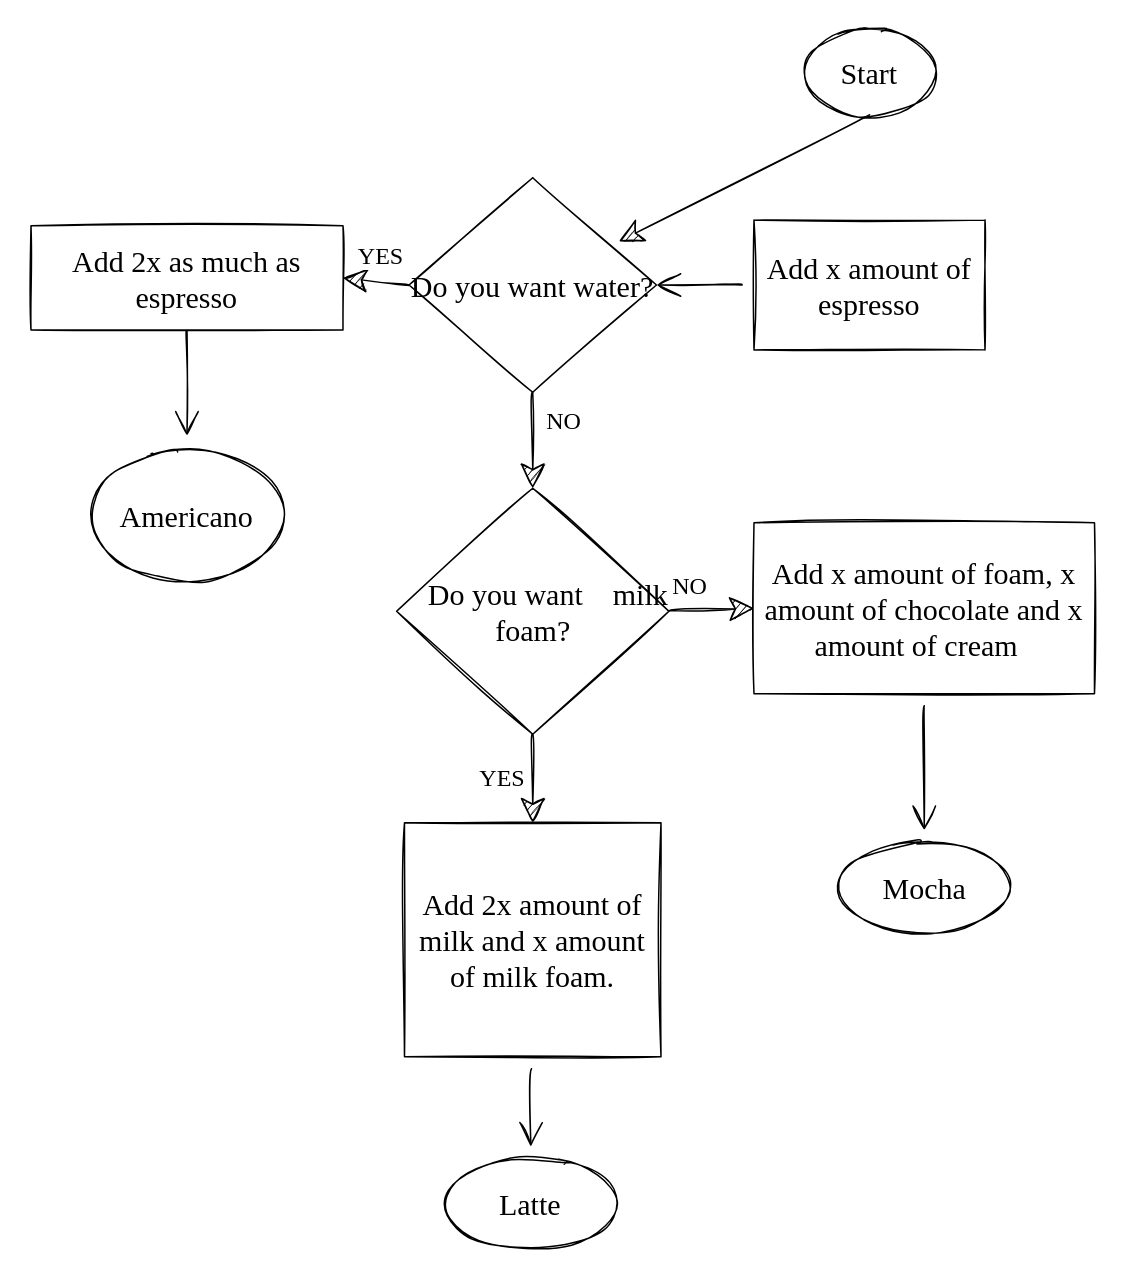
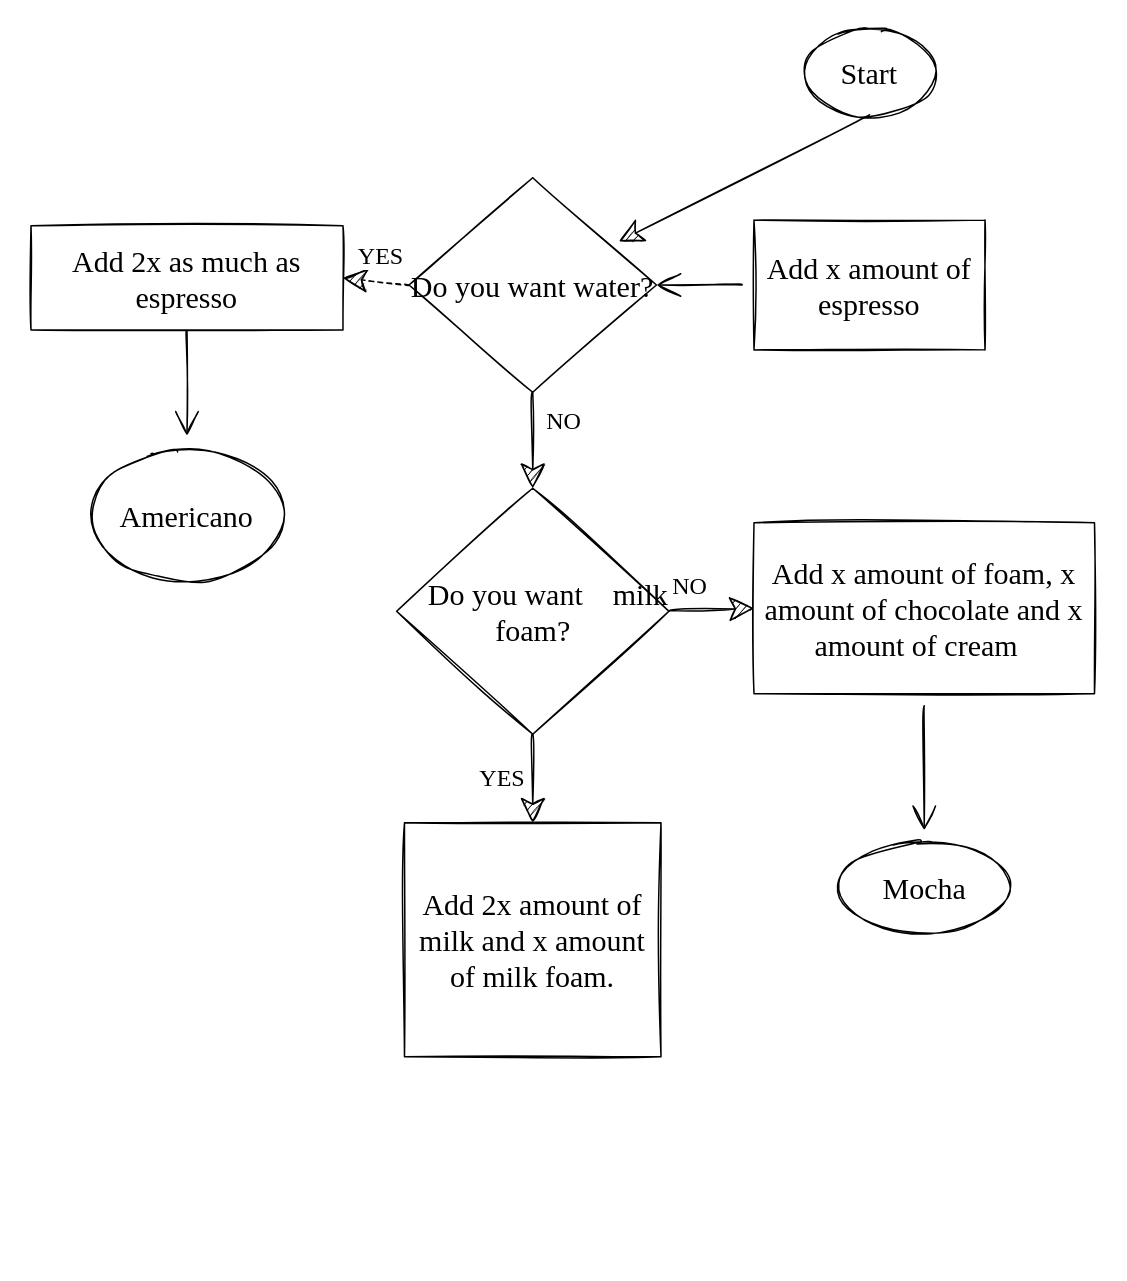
- <mxCell id="6" value="YES" style="endArrow=classic;html=1;rounded=0;sketch=1;hachureGap=4;fontFamily=Architects Daughter;fontSource=https%3A%2F%2Ffonts.googleapis.com%2Fcss%3Ffamily%3DArchitects%2BDaughter;fontSize=16;startSize=14;endSize=14;sourcePerimeterSpacing=8;targetPerimeterSpacing=8;curved=1;exitX=0;exitY=0.5;exitDx=0;exitDy=0;entryX=1;entryY=0.5;entryDx=0;entryDy=0;" edge="1" parent="1" source="5" target="7"><mxGeometry x="-0.045" y="-17" width="50" height="50" relative="1" as="geometry"><mxPoint x="290" y="288" as="sourcePoint" /><mxPoint x="223" y="188" as="targetPoint" /><mxPoint as="offset" /></mxGeometry></mxCell>
+ <mxCell id="6" value="YES" style="endArrow=classic;html=1;rounded=0;sketch=1;hachureGap=4;fontFamily=Architects Daughter;fontSource=https%3A%2F%2Ffonts.googleapis.com%2Fcss%3Ffamily%3DArchitects%2BDaughter;fontSize=16;startSize=14;endSize=14;sourcePerimeterSpacing=8;targetPerimeterSpacing=8;curved=1;exitX=0;exitY=0.5;exitDx=0;exitDy=0;entryX=1;entryY=0.5;entryDx=0;entryDy=0;dashed=1;" edge="1" parent="1" source="5" target="7"><mxGeometry x="-0.045" y="-17" width="50" height="50" relative="1" as="geometry"><mxPoint x="290" y="288" as="sourcePoint" /><mxPoint x="223" y="188" as="targetPoint" /><mxPoint as="offset" /></mxGeometry></mxCell>
- <mxCell id="10" value="" style="edgeStyle=none;curved=1;rounded=0;sketch=1;hachureGap=4;orthogonalLoop=1;jettySize=auto;html=1;fontFamily=Architects Daughter;fontSource=https%3A%2F%2Ffonts.googleapis.com%2Fcss%3Ffamily%3DArchitects%2BDaughter;fontSize=16;endArrow=open;startSize=14;endSize=14;sourcePerimeterSpacing=8;targetPerimeterSpacing=8;" edge="1" parent="1" source="11" target="19"><mxGeometry relative="1" as="geometry" /></mxCell>
- <mxCell id="19" value="Latte" style="ellipse;whiteSpace=wrap;html=1;sketch=1;hachureGap=4;pointerEvents=0;fontFamily=Architects Daughter;fontSource=https%3A%2F%2Ffonts.googleapis.com%2Fcss%3Ffamily%3DArchitects%2BDaughter;fontSize=20;" vertex="1" parent="1"><mxGeometry x="293" y="772" width="120" height="60" as="geometry" /></mxCell>
